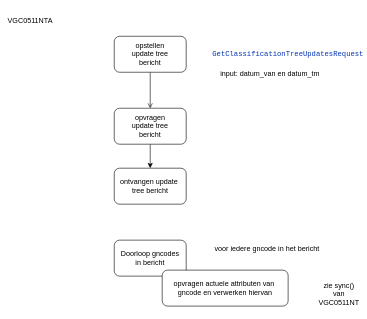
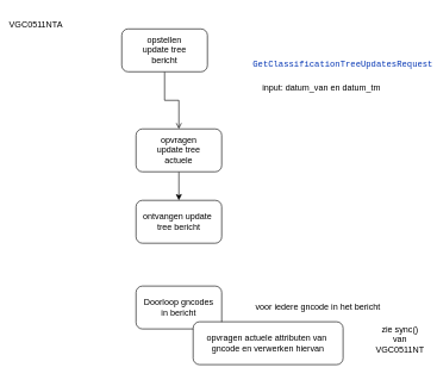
- <mxCell id="7" value="opstellen&lt;br&gt;update tree &lt;br&gt;bericht" style="rounded=1;whiteSpace=wrap;html=1;" vertex="1" parent="1"><mxGeometry x="190" y="60" width="120" height="60" as="geometry" /></mxCell>
+ <mxCell id="7" value="opstellen&lt;br&gt;update tree &lt;br&gt;bericht" style="rounded=1;whiteSpace=wrap;html=1;" vertex="1" parent="1"><mxGeometry x="170" y="40" width="120" height="60" as="geometry" /></mxCell>
- <mxCell id="3" value="opvragen &lt;br&gt;update tree &lt;br&gt;bericht" style="rounded=1;whiteSpace=wrap;html=1;" vertex="1" parent="1"><mxGeometry x="190" y="180" width="120" height="60" as="geometry" /></mxCell>
+ <mxCell id="3" value="opvragen &lt;br&gt;update tree &lt;br&gt;actuele" style="rounded=1;whiteSpace=wrap;html=1;" vertex="1" parent="1"><mxGeometry x="190" y="180" width="120" height="60" as="geometry" /></mxCell>
- <mxCell id="11" value="voor iedere gncode in het bericht" style="text;html=1;strokeColor=none;fillColor=none;align=center;verticalAlign=middle;whiteSpace=wrap;rounded=0;" vertex="1" parent="1"><mxGeometry x="340" y="400" width="210" height="30" as="geometry" /></mxCell>
+ <mxCell id="11" value="voor iedere gncode in het bericht" style="text;html=1;strokeColor=none;fillColor=none;align=center;verticalAlign=middle;whiteSpace=wrap;rounded=0;" vertex="1" parent="1"><mxGeometry x="340" y="415" width="210" height="30" as="geometry" /></mxCell>
- <mxCell id="12" value="zie sync() van VGC0511NT" style="text;html=1;strokeColor=none;fillColor=none;align=center;verticalAlign=middle;whiteSpace=wrap;rounded=0;" vertex="1" parent="1"><mxGeometry x="535" y="475" width="60" height="30" as="geometry" /></mxCell>
+ <mxCell id="12" value="zie sync() van VGC0511NT" style="text;html=1;strokeColor=none;fillColor=none;align=center;verticalAlign=middle;whiteSpace=wrap;rounded=0;" vertex="1" parent="1"><mxGeometry x="530" y="460" width="60" height="30" as="geometry" /></mxCell>
